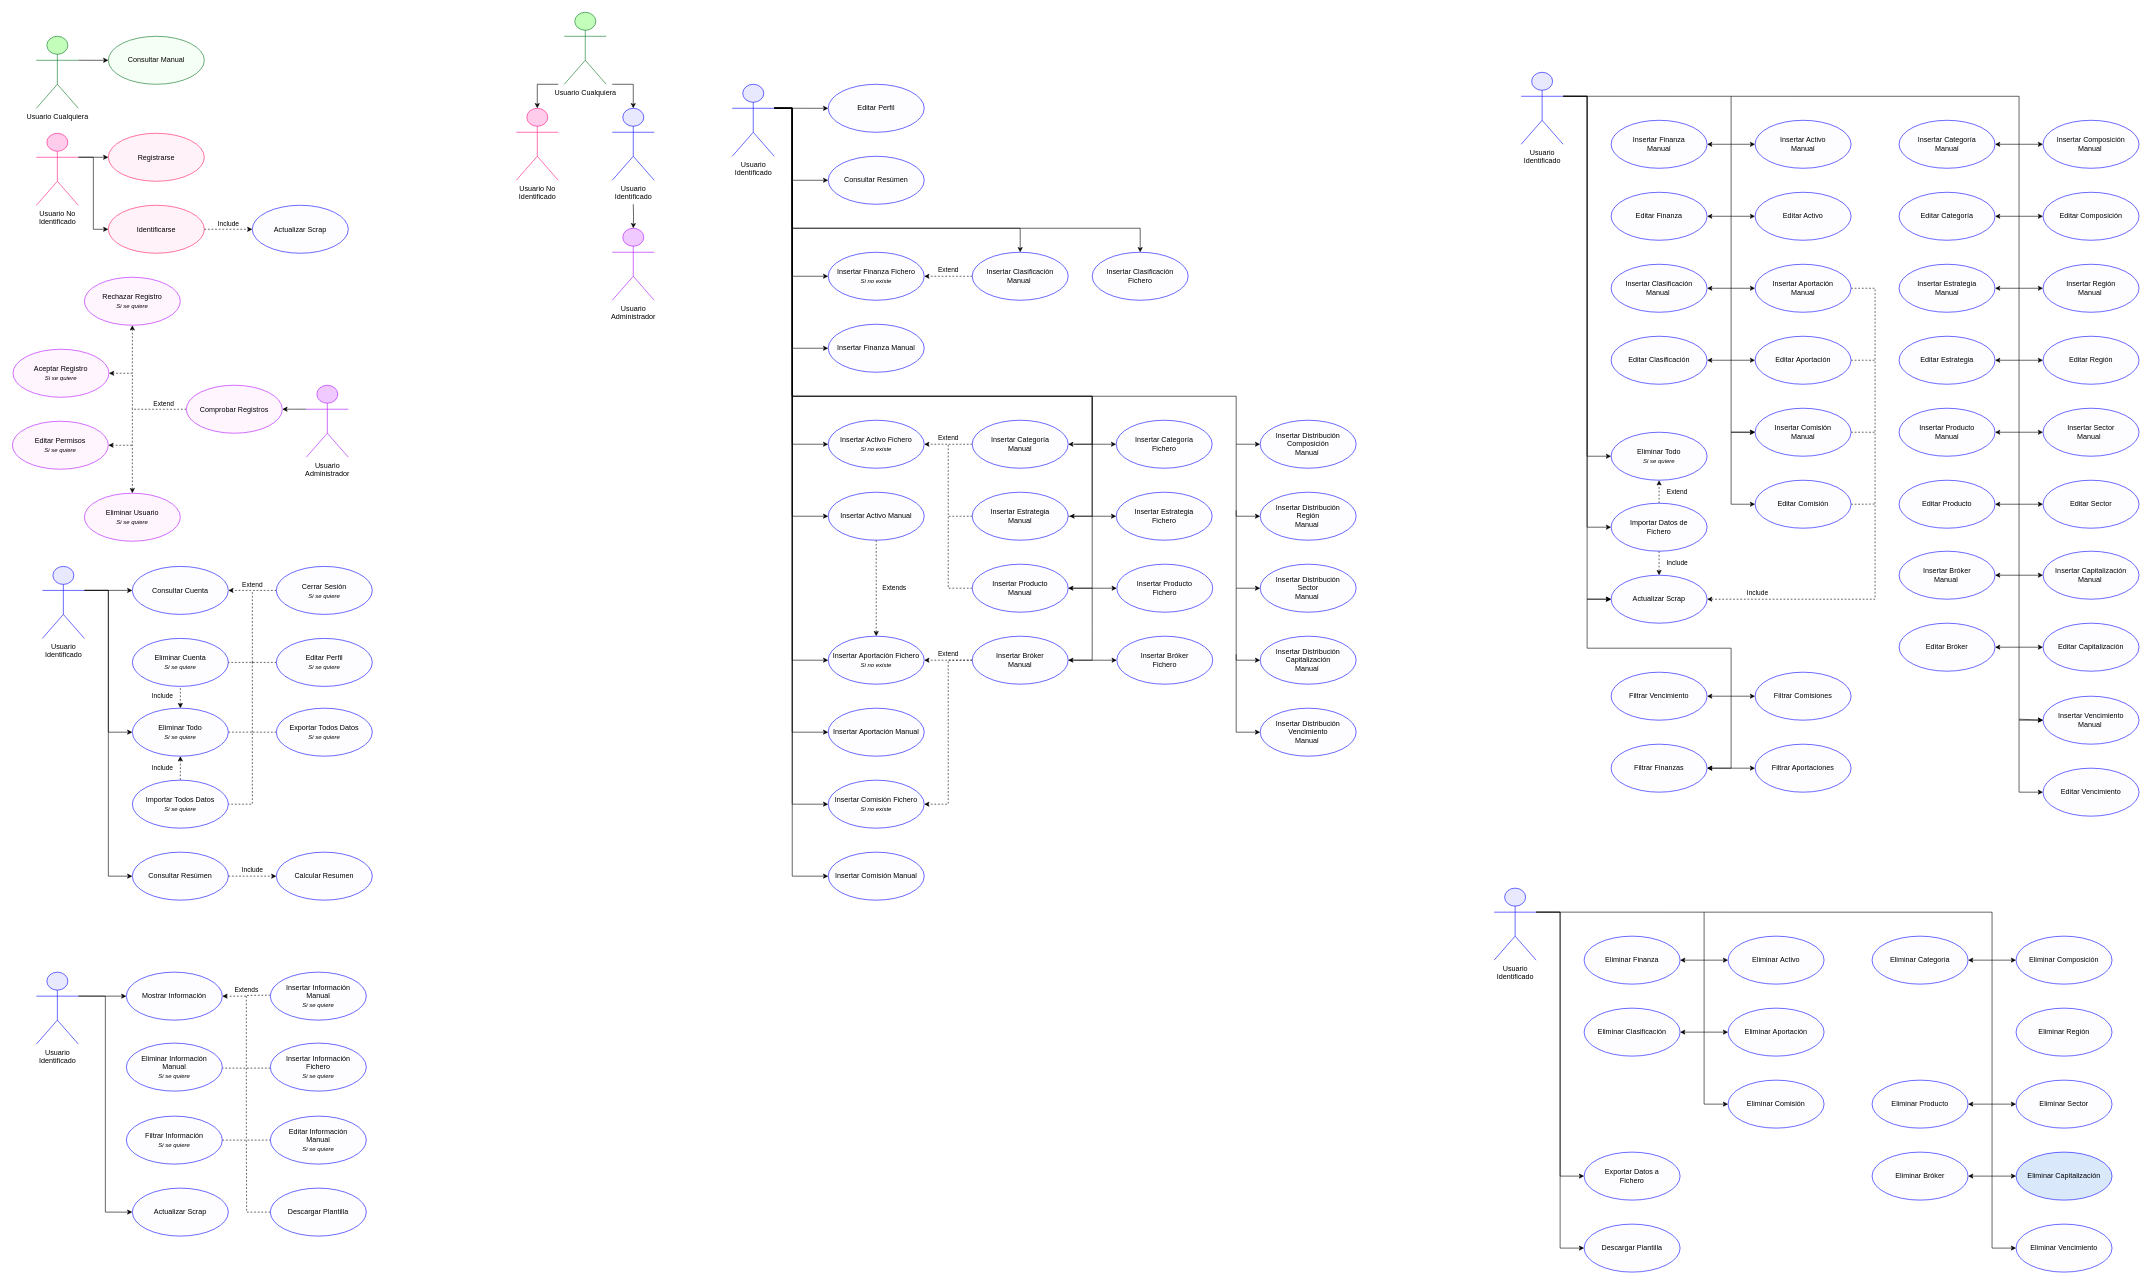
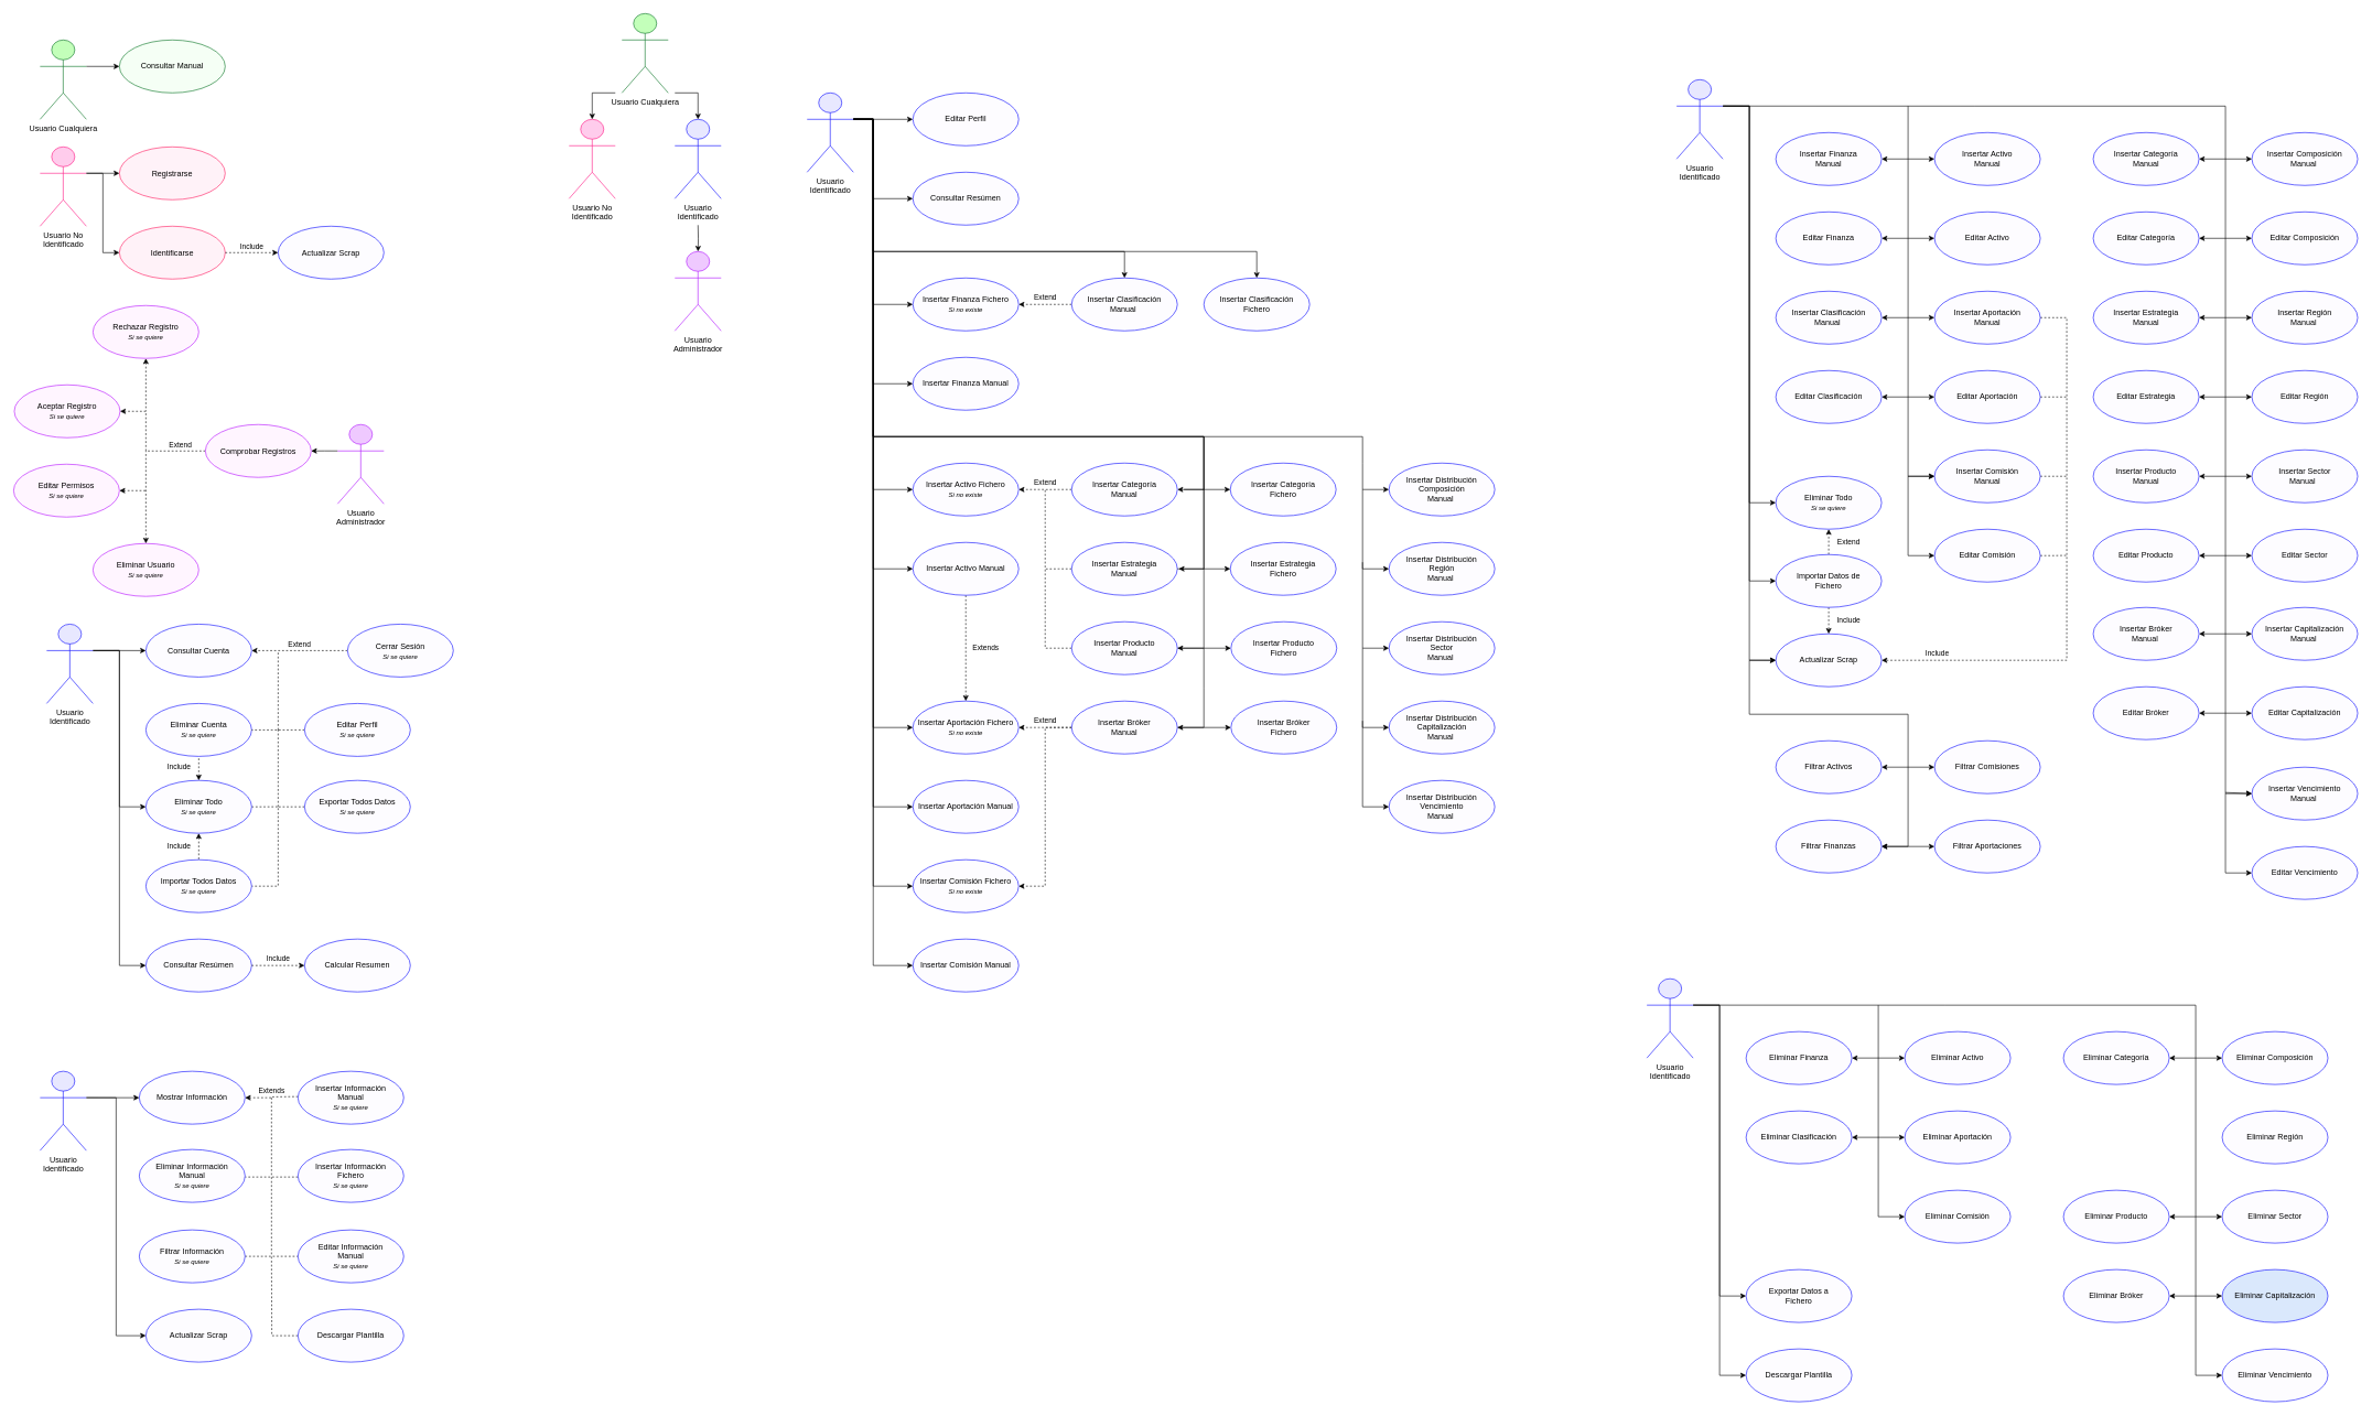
- <mxCell id="188" value="Cerrar Sesión&lt;br&gt;&lt;i&gt;&lt;font style=&quot;font-size: 10px&quot;&gt;Si se quiere&lt;/font&gt;&lt;/i&gt;" style="ellipse;whiteSpace=wrap;html=1;strokeColor=#0A0AFF;fillColor=#FDFCFF;rounded=1;" parent="1" vertex="1"><mxGeometry x="460" y="943.67" width="160" height="80" as="geometry" /></mxCell>
+ <mxCell id="188" value="Cerrar Sesión&lt;br&gt;&lt;i&gt;&lt;font style=&quot;font-size: 10px&quot;&gt;Si se quiere&lt;/font&gt;&lt;/i&gt;" style="ellipse;whiteSpace=wrap;html=1;strokeColor=#0A0AFF;fillColor=#FDFCFF;rounded=1;" parent="1" vertex="1"><mxGeometry x="525" y="943.67" width="160" height="80" as="geometry" /></mxCell>
- <mxCell id="196" value="Filtrar Vencimiento" style="ellipse;whiteSpace=wrap;html=1;strokeColor=#0A0AFF;fillColor=#FDFCFF;rounded=1;" parent="1" vertex="1"><mxGeometry x="2685" y="1120" width="160" height="80" as="geometry" /></mxCell>
+ <mxCell id="196" value="Filtrar Activos" style="ellipse;whiteSpace=wrap;html=1;strokeColor=#0A0AFF;fillColor=#FDFCFF;rounded=1;" parent="1" vertex="1"><mxGeometry x="2685" y="1120" width="160" height="80" as="geometry" /></mxCell>
